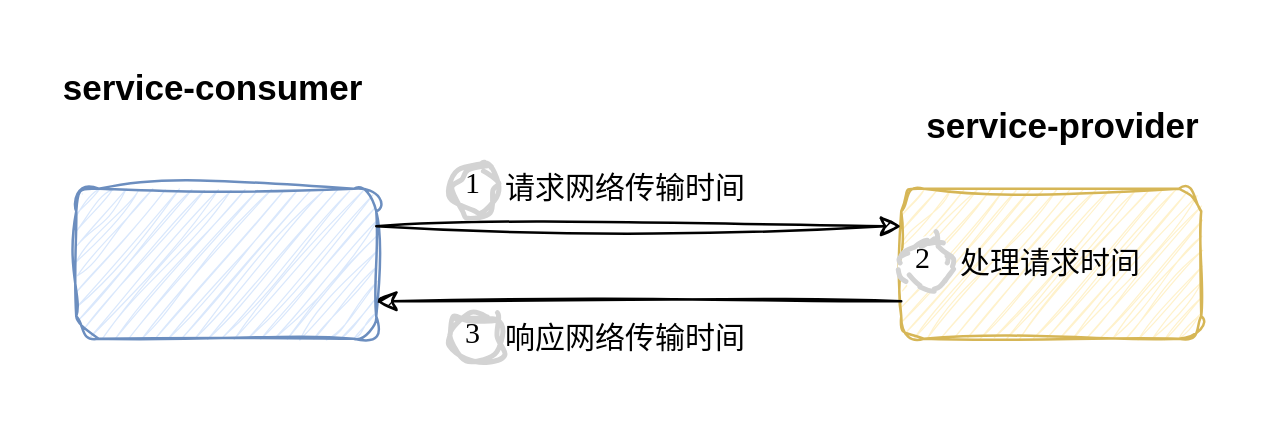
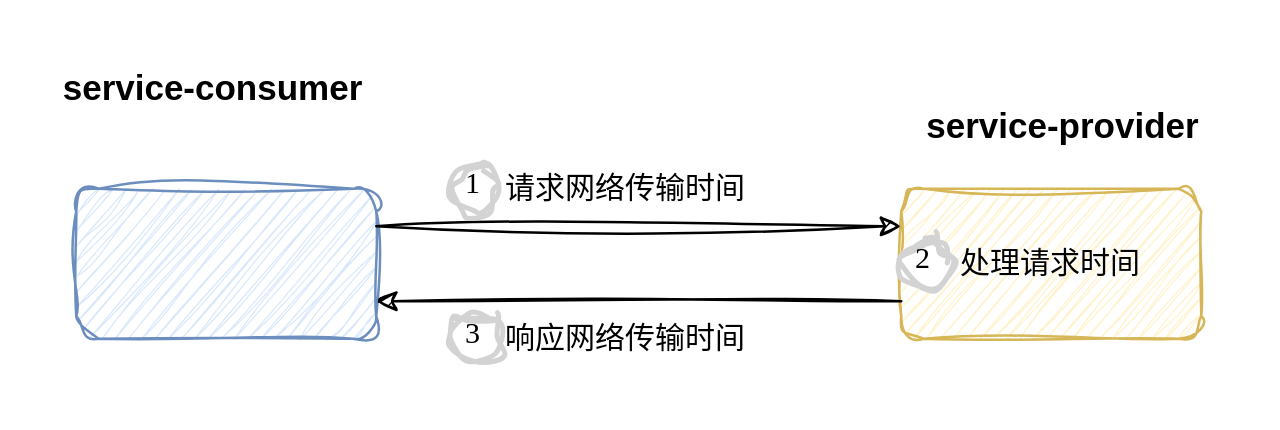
- <mxCell id="9" value="2" style="ellipse;whiteSpace=wrap;html=1;aspect=fixed;strokeWidth=2;fontFamily=Tahoma;spacingBottom=4;spacingRight=2;strokeColor=#d3d3d3;sketch=1;curveFitting=1;jiggle=2;dashed=1;" vertex="1" parent="1"><mxGeometry x="360" y="95" width="20" height="20" as="geometry" /></mxCell>
+ <mxCell id="9" value="2" style="ellipse;whiteSpace=wrap;html=1;aspect=fixed;strokeWidth=2;fontFamily=Tahoma;spacingBottom=4;spacingRight=2;strokeColor=#d3d3d3;sketch=1;curveFitting=1;jiggle=2;" vertex="1" parent="1"><mxGeometry x="360" y="95" width="20" height="20" as="geometry" /></mxCell>
